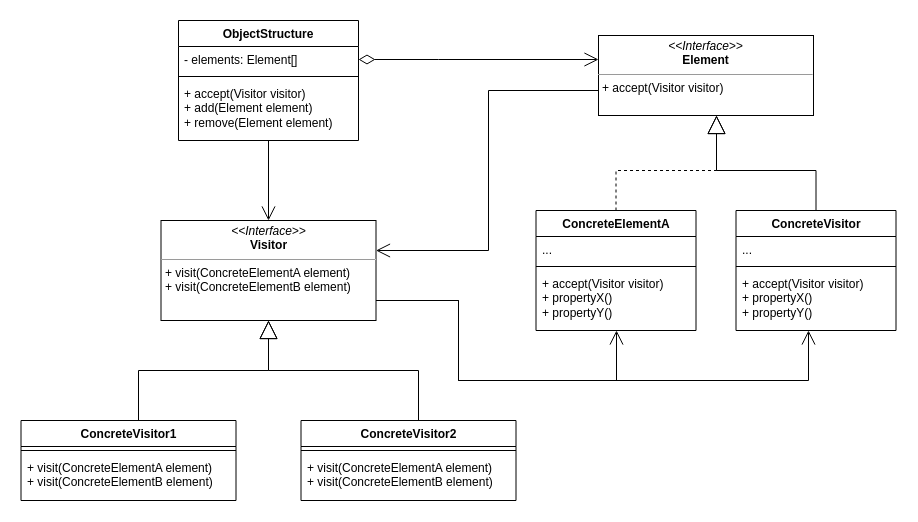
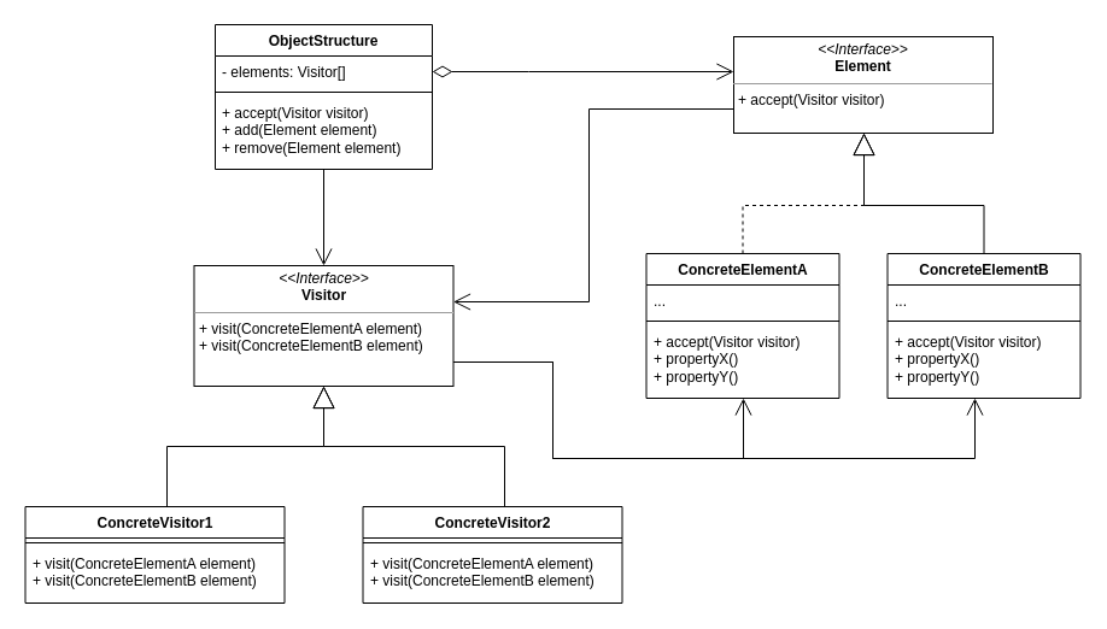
- <mxCell id="3" value="- elements: Element[]" style="text;strokeColor=none;fillColor=none;align=left;verticalAlign=top;spacingLeft=4;spacingRight=4;overflow=hidden;rotatable=0;points=[[0,0.5],[1,0.5]];portConstraint=eastwest;whiteSpace=wrap;html=1;" vertex="1" parent="2"><mxGeometry y="26" width="180" height="26" as="geometry" /></mxCell>
+ <mxCell id="3" value="- elements: Visitor[]" style="text;strokeColor=none;fillColor=none;align=left;verticalAlign=top;spacingLeft=4;spacingRight=4;overflow=hidden;rotatable=0;points=[[0,0.5],[1,0.5]];portConstraint=eastwest;whiteSpace=wrap;html=1;" vertex="1" parent="2"><mxGeometry y="26" width="180" height="26" as="geometry" /></mxCell>
- <mxCell id="16" value="&lt;p style=&quot;margin:0px;margin-top:4px;text-align:center;&quot;&gt;&lt;i&gt;&amp;lt;&amp;lt;Interface&amp;gt;&amp;gt;&lt;/i&gt;&lt;br&gt;&lt;b&gt;Element&lt;/b&gt;&lt;br&gt;&lt;/p&gt;&lt;hr size=&quot;1&quot;&gt;&lt;p style=&quot;margin:0px;margin-left:4px;&quot;&gt;+ accept(Visitor visitor)&lt;/p&gt;" style="verticalAlign=top;align=left;overflow=fill;fontSize=12;fontFamily=Helvetica;html=1;whiteSpace=wrap;" vertex="1" parent="1"><mxGeometry x="598" y="35" width="215" height="80" as="geometry" /></mxCell>
+ <mxCell id="16" value="&lt;p style=&quot;margin:0px;margin-top:4px;text-align:center;&quot;&gt;&lt;i&gt;&amp;lt;&amp;lt;Interface&amp;gt;&amp;gt;&lt;/i&gt;&lt;br&gt;&lt;b&gt;Element&lt;/b&gt;&lt;br&gt;&lt;/p&gt;&lt;hr size=&quot;1&quot;&gt;&lt;p style=&quot;margin:0px;margin-left:4px;&quot;&gt;+ accept(Visitor visitor)&lt;/p&gt;" style="verticalAlign=top;align=left;overflow=fill;fontSize=12;fontFamily=Helvetica;html=1;whiteSpace=wrap;" vertex="1" parent="1"><mxGeometry x="608" y="30" width="215" height="80" as="geometry" /></mxCell>
- <mxCell id="23" value="ConcreteVisitor" style="swimlane;fontStyle=1;align=center;verticalAlign=top;childLayout=stackLayout;horizontal=1;startSize=26;horizontalStack=0;resizeParent=1;resizeParentMax=0;resizeLast=0;collapsible=1;marginBottom=0;whiteSpace=wrap;html=1;" vertex="1" parent="1"><mxGeometry x="735.5" y="210" width="160" height="120" as="geometry" /></mxCell>
+ <mxCell id="23" value="ConcreteElementB" style="swimlane;fontStyle=1;align=center;verticalAlign=top;childLayout=stackLayout;horizontal=1;startSize=26;horizontalStack=0;resizeParent=1;resizeParentMax=0;resizeLast=0;collapsible=1;marginBottom=0;whiteSpace=wrap;html=1;" vertex="1" parent="1"><mxGeometry x="735.5" y="210" width="160" height="120" as="geometry" /></mxCell>
